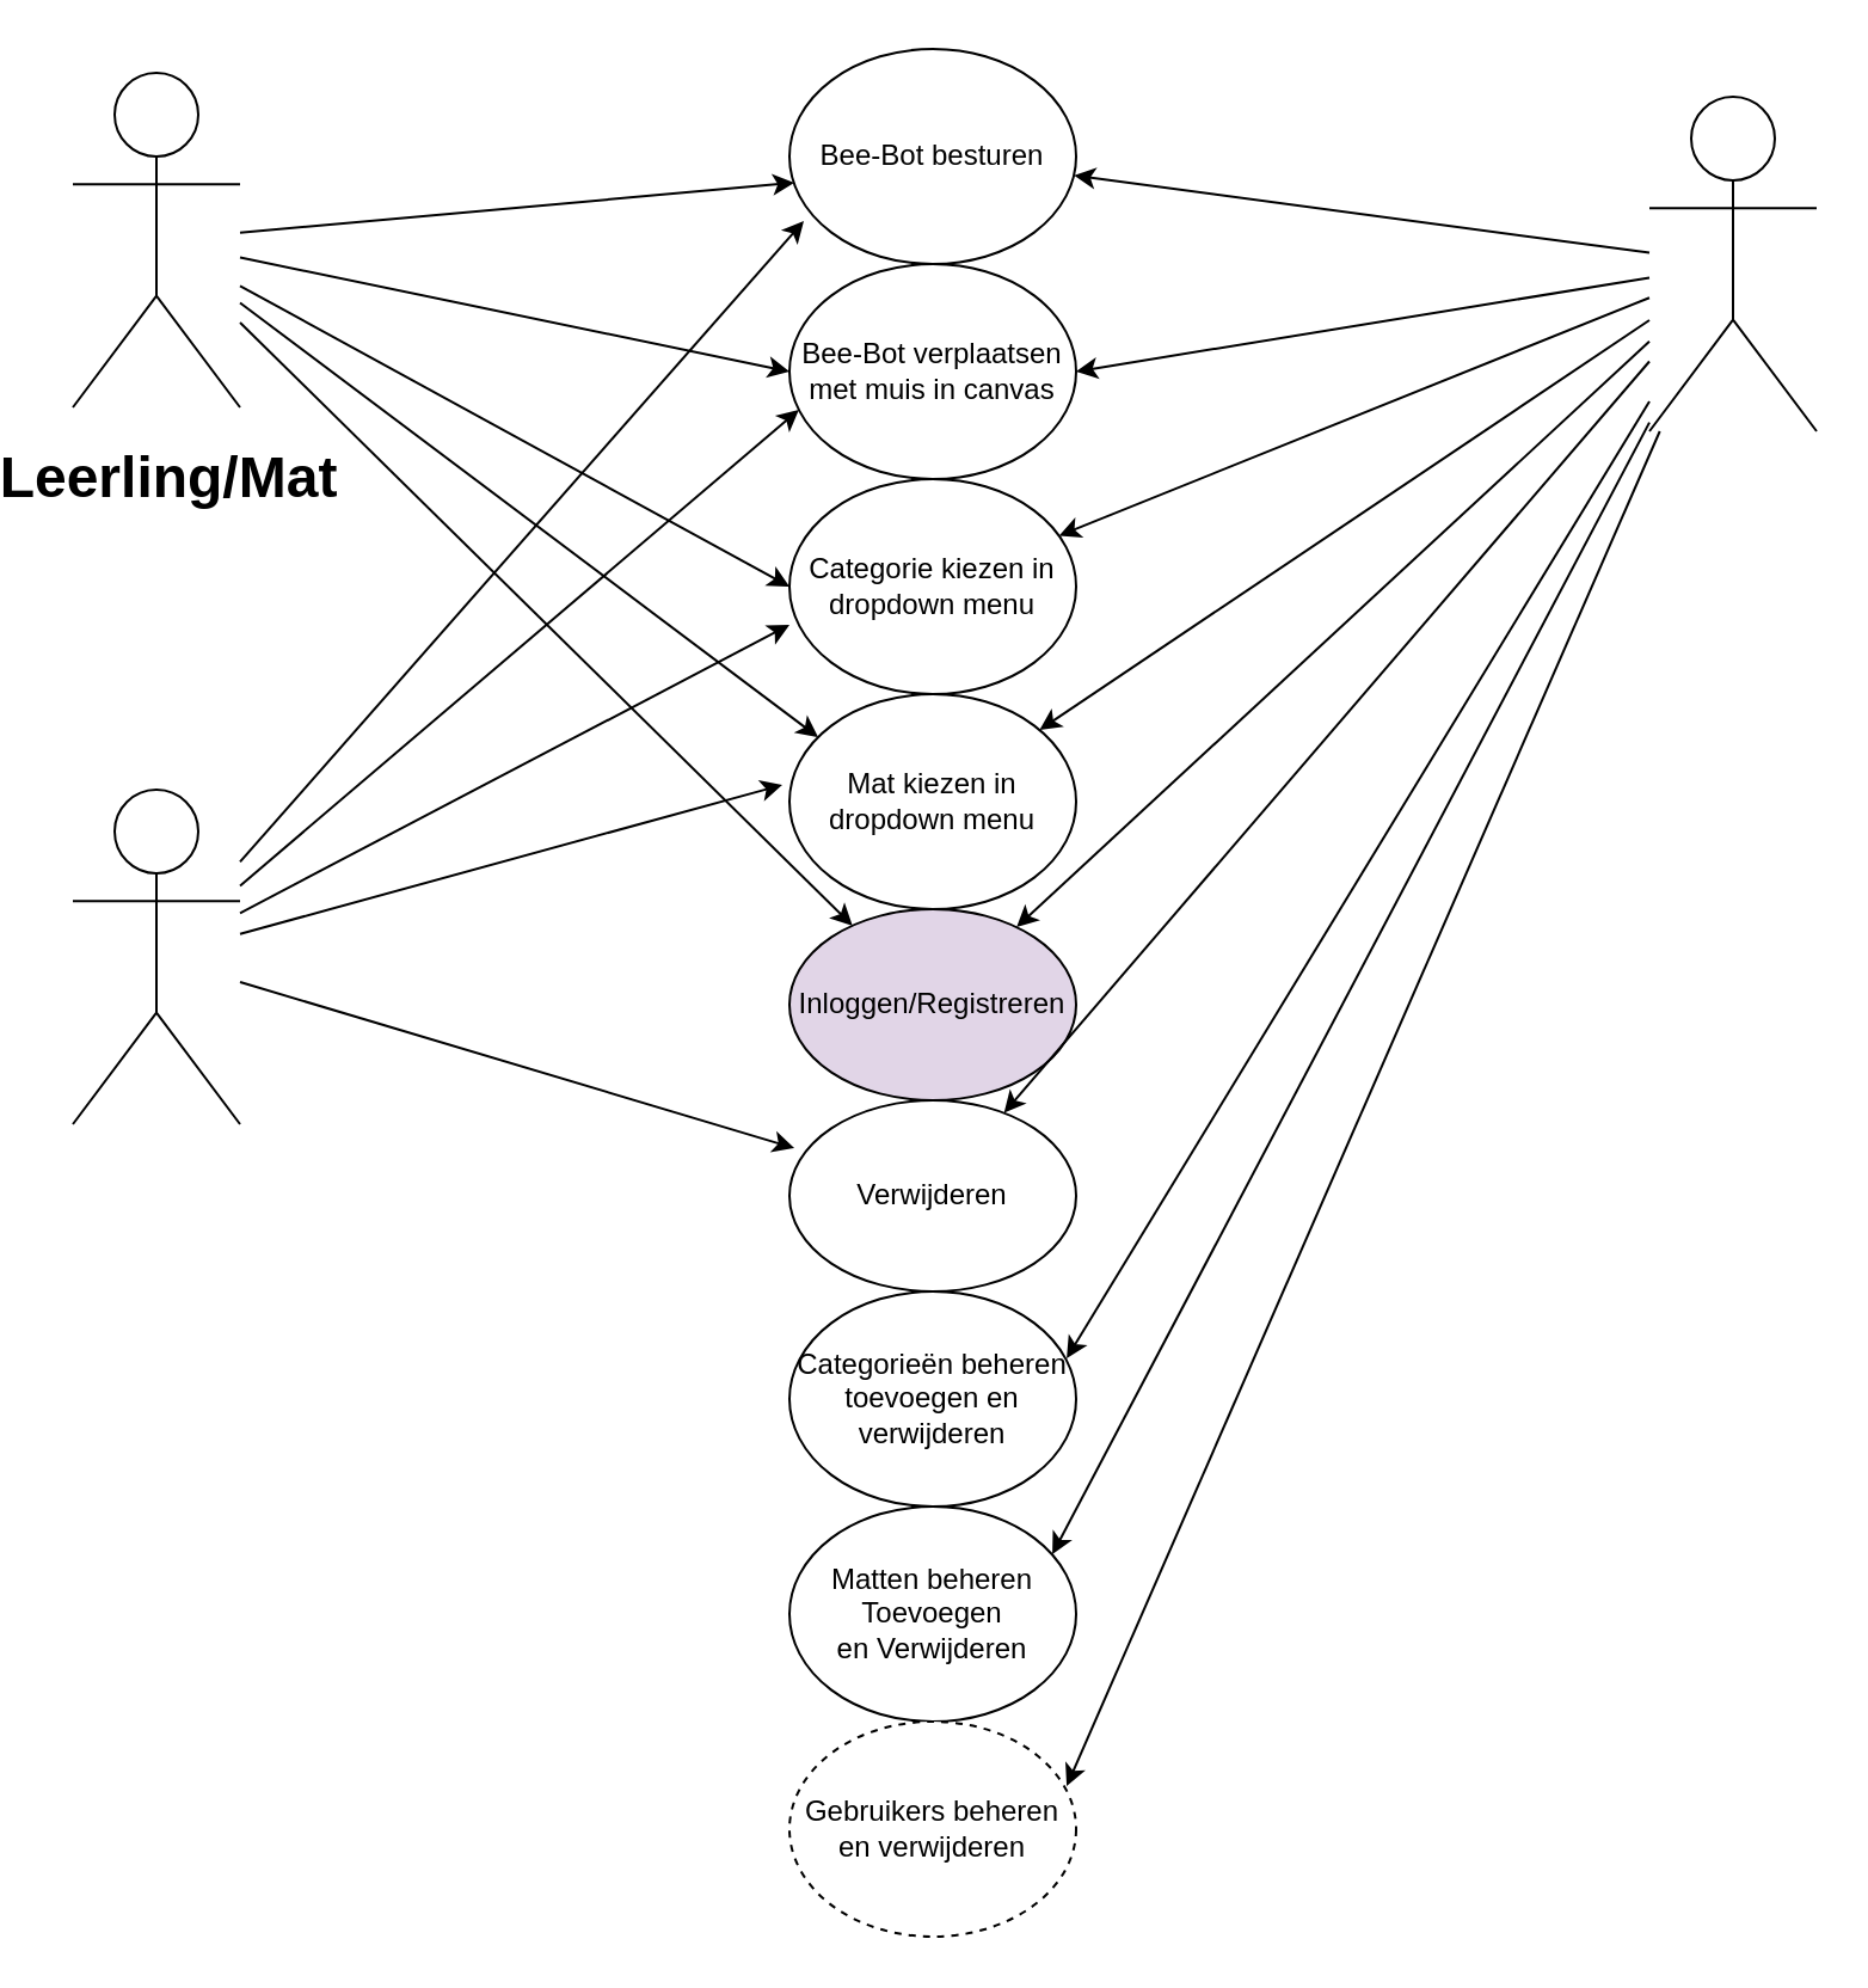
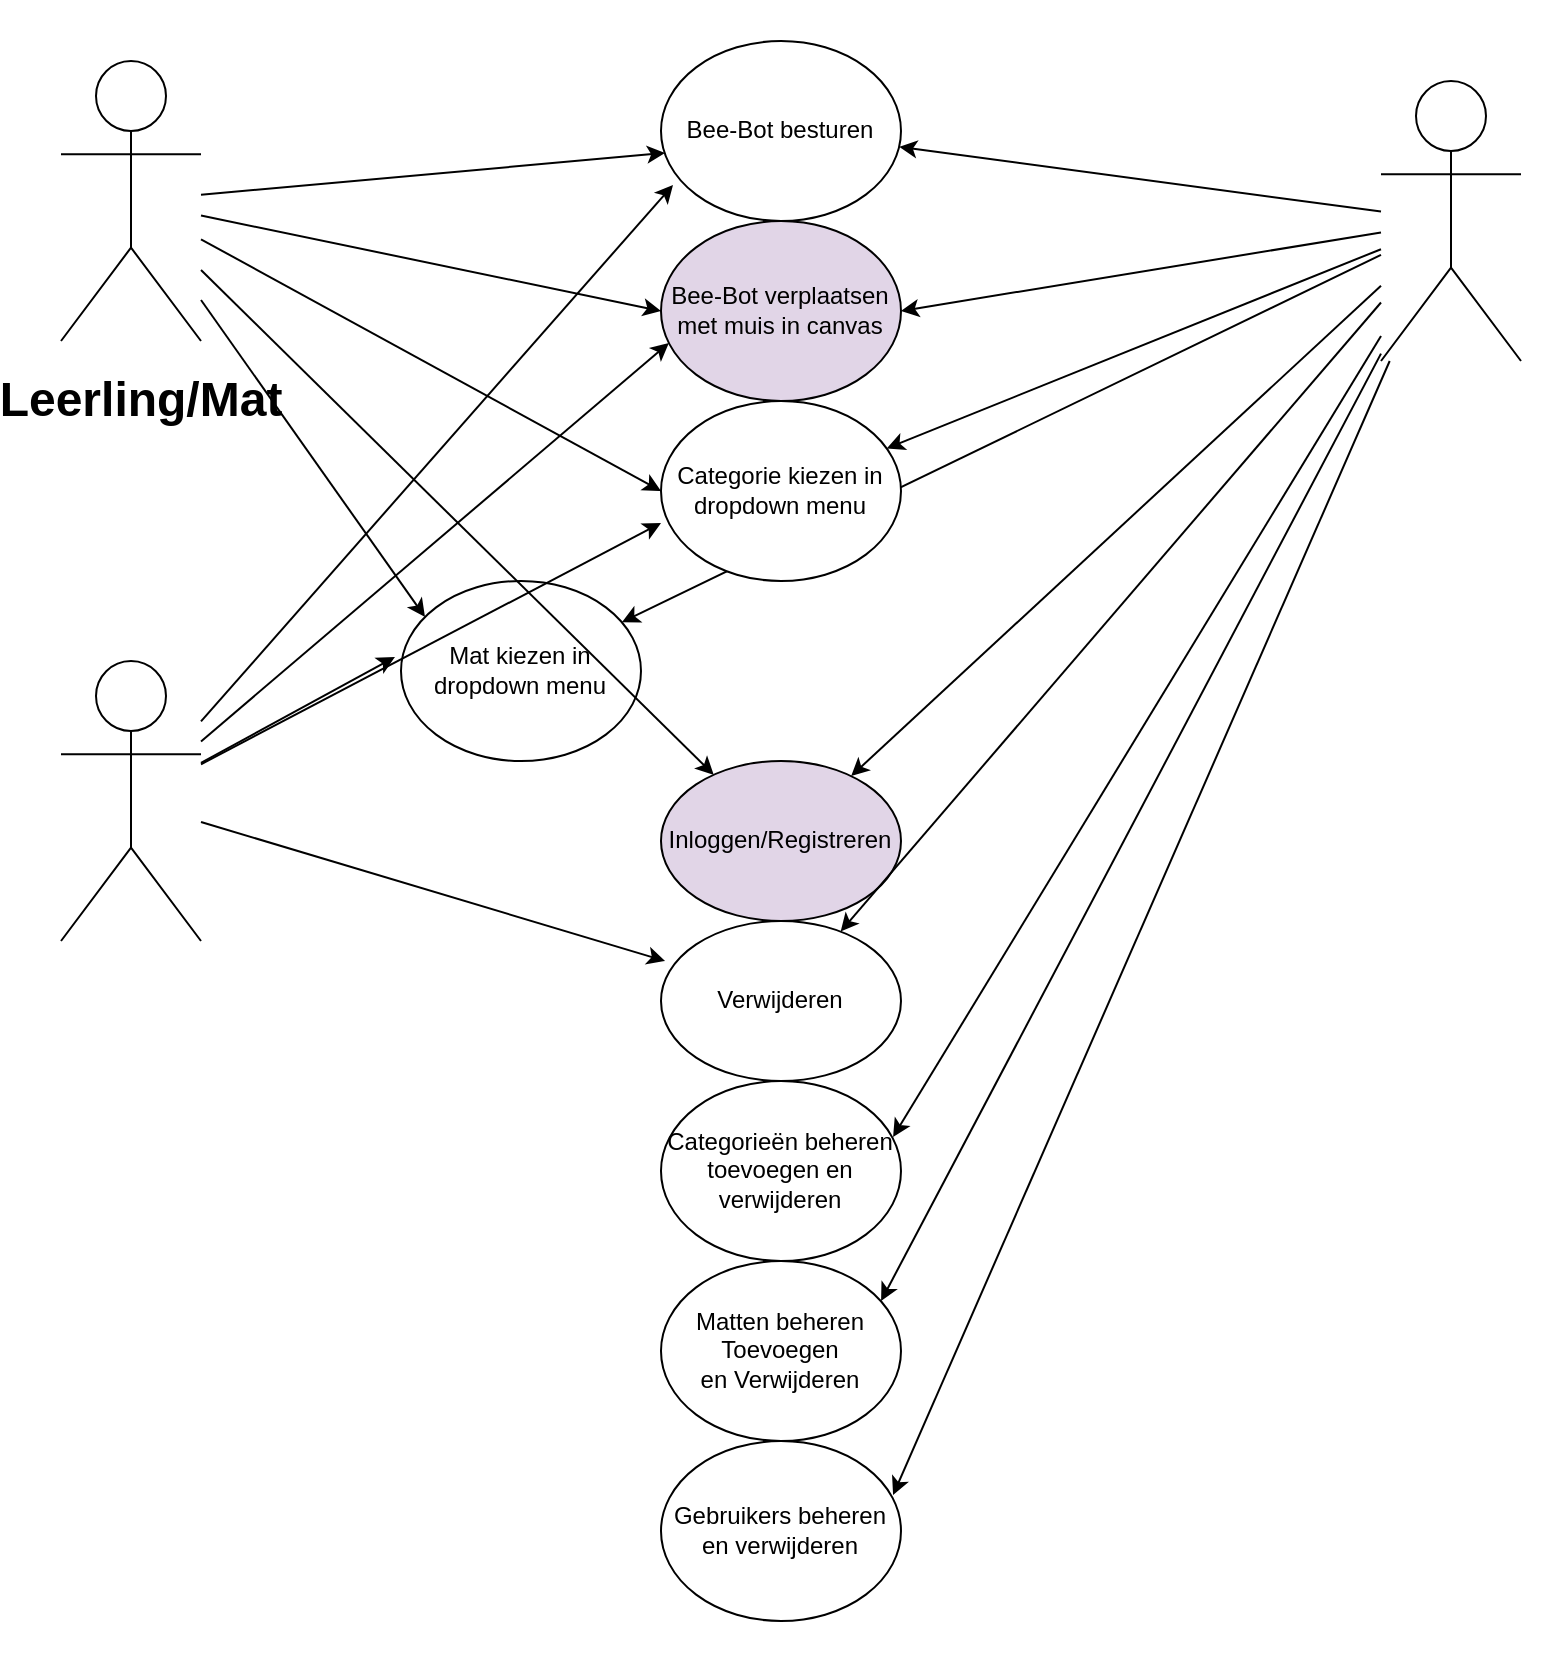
- <mxCell id="23" value="Bee-Bot verplaatsen met muis in canvas" style="ellipse;whiteSpace=wrap;html=1;fontFamily=Helvetica;" parent="1" vertex="1"><mxGeometry x="330" y="110" width="120" height="90" as="geometry" /></mxCell>
+ <mxCell id="23" value="Bee-Bot verplaatsen met muis in canvas" style="ellipse;whiteSpace=wrap;html=1;fontFamily=Helvetica;fillColor=#e1d5e7;" parent="1" vertex="1"><mxGeometry x="330" y="110" width="120" height="90" as="geometry" /></mxCell>
- <mxCell id="6" value="Mat kiezen in dropdown menu" style="ellipse;whiteSpace=wrap;html=1;fontFamily=Helvetica;" parent="1" vertex="1"><mxGeometry x="330" y="290" width="120" height="90" as="geometry" /></mxCell>
+ <mxCell id="6" value="Mat kiezen in dropdown menu" style="ellipse;whiteSpace=wrap;html=1;fontFamily=Helvetica;" parent="1" vertex="1"><mxGeometry x="200" y="290" width="120" height="90" as="geometry" /></mxCell>
- <mxCell id="27" value="Gebruikers beheren en verwijderen" style="ellipse;whiteSpace=wrap;html=1;fontFamily=Helvetica;dashed=1;" parent="1" vertex="1"><mxGeometry x="330" y="720" width="120" height="90" as="geometry" /></mxCell>
+ <mxCell id="27" value="Gebruikers beheren en verwijderen" style="ellipse;whiteSpace=wrap;html=1;fontFamily=Helvetica;" parent="1" vertex="1"><mxGeometry x="330" y="720" width="120" height="90" as="geometry" /></mxCell>
